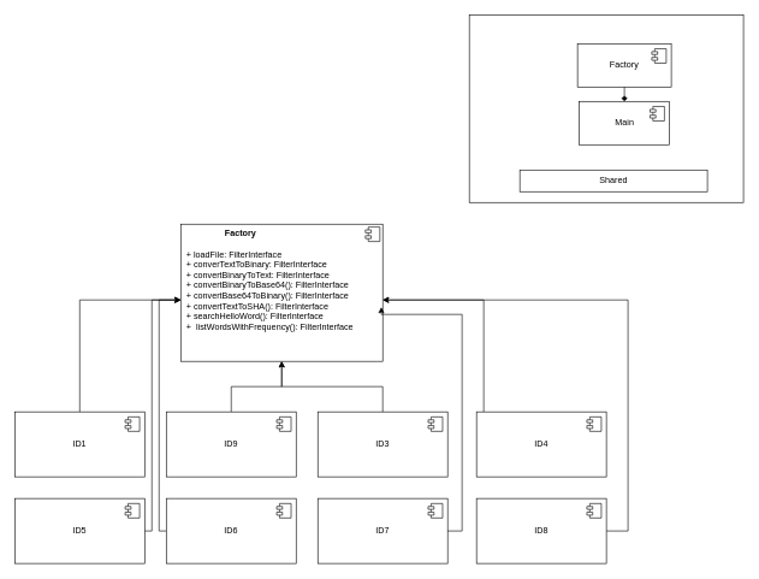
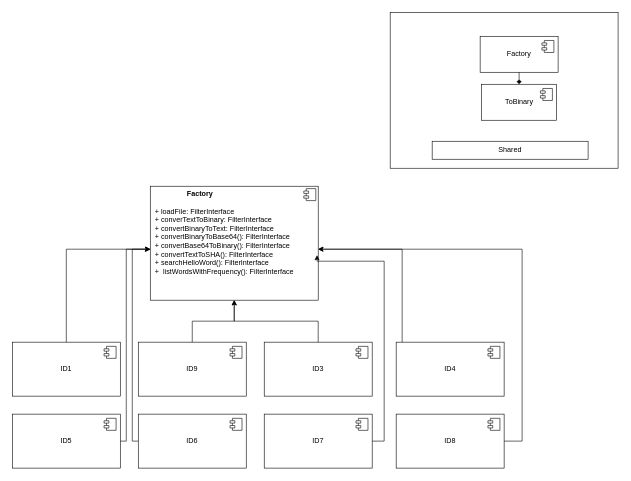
- <mxCell id="4" value="Main" style="html=1;dropTarget=0;whiteSpace=wrap;" vertex="1" parent="1"><mxGeometry x="802.5" y="140" width="125" height="60" as="geometry" /></mxCell>
+ <mxCell id="4" value="ToBinary" style="html=1;dropTarget=0;whiteSpace=wrap;" vertex="1" parent="1"><mxGeometry x="802.5" y="140" width="125" height="60" as="geometry" /></mxCell>
